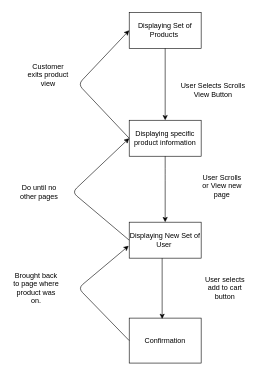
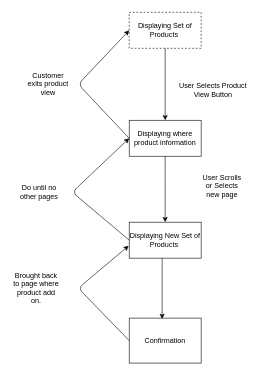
- <mxCell id="2" value="Displaying Set of Products&amp;nbsp;" style="rounded=0;whiteSpace=wrap;html=1;" vertex="1" parent="1"><mxGeometry x="215" y="20" width="120" height="60" as="geometry" /></mxCell>
+ <mxCell id="2" value="Displaying Set of Products&amp;nbsp;" style="rounded=0;whiteSpace=wrap;html=1;dashed=1;" vertex="1" parent="1"><mxGeometry x="215" y="20" width="120" height="60" as="geometry" /></mxCell>
- <mxCell id="6" value="Customer exits product view" style="text;html=1;strokeColor=none;fillColor=none;align=center;verticalAlign=middle;whiteSpace=wrap;rounded=0;" vertex="1" parent="1"><mxGeometry x="40" y="115" width="80" height="20" as="geometry" /></mxCell>
+ <mxCell id="6" value="Customer exits product view" style="text;html=1;strokeColor=none;fillColor=none;align=center;verticalAlign=middle;whiteSpace=wrap;rounded=0;" vertex="1" parent="1"><mxGeometry x="40" y="130" width="80" height="20" as="geometry" /></mxCell>
- <mxCell id="4" value="User Selects Scrolls View Button" style="text;html=1;strokeColor=none;fillColor=none;align=center;verticalAlign=middle;whiteSpace=wrap;rounded=0;" vertex="1" parent="1"><mxGeometry x="290" y="140" width="130" height="20" as="geometry" /></mxCell>
+ <mxCell id="4" value="User Selects Product View Button" style="text;html=1;strokeColor=none;fillColor=none;align=center;verticalAlign=middle;whiteSpace=wrap;rounded=0;" vertex="1" parent="1"><mxGeometry x="290" y="140" width="130" height="20" as="geometry" /></mxCell>
- <mxCell id="5" value="Displaying specific product information" style="rounded=0;whiteSpace=wrap;html=1;" vertex="1" parent="1"><mxGeometry x="215" y="200" width="120" height="60" as="geometry" /></mxCell>
+ <mxCell id="5" value="Displaying where product information" style="rounded=0;whiteSpace=wrap;html=1;" vertex="1" parent="1"><mxGeometry x="215" y="200" width="120" height="60" as="geometry" /></mxCell>
- <mxCell id="10" value="User Scrolls or View new page" style="text;html=1;strokeColor=none;fillColor=none;align=center;verticalAlign=middle;whiteSpace=wrap;rounded=0;" vertex="1" parent="1"><mxGeometry x="330" y="300" width="80" height="20" as="geometry" /></mxCell>
+ <mxCell id="10" value="User Scrolls or Selects new page" style="text;html=1;strokeColor=none;fillColor=none;align=center;verticalAlign=middle;whiteSpace=wrap;rounded=0;" vertex="1" parent="1"><mxGeometry x="330" y="300" width="80" height="20" as="geometry" /></mxCell>
- <mxCell id="9" value="Displaying New Set of User&amp;nbsp;" style="rounded=0;whiteSpace=wrap;html=1;" vertex="1" parent="1"><mxGeometry x="215" y="370" width="120" height="60" as="geometry" /></mxCell>
+ <mxCell id="9" value="Displaying New Set of Products&amp;nbsp;" style="rounded=0;whiteSpace=wrap;html=1;" vertex="1" parent="1"><mxGeometry x="215" y="370" width="120" height="60" as="geometry" /></mxCell>
- <mxCell id="17" value="Brought back to page where product was on." style="text;html=1;strokeColor=none;fillColor=none;align=center;verticalAlign=middle;whiteSpace=wrap;rounded=0;" vertex="1" parent="1"><mxGeometry x="20" y="470" width="80" height="20" as="geometry" /></mxCell>
+ <mxCell id="17" value="Brought back to page where product add on." style="text;html=1;strokeColor=none;fillColor=none;align=center;verticalAlign=middle;whiteSpace=wrap;rounded=0;" vertex="1" parent="1"><mxGeometry x="20" y="470" width="80" height="20" as="geometry" /></mxCell>
- <mxCell id="15" value="User selects add to cart button" style="text;html=1;strokeColor=none;fillColor=none;align=center;verticalAlign=middle;whiteSpace=wrap;rounded=0;" vertex="1" parent="1"><mxGeometry x="330" y="470" width="90" height="20" as="geometry" /></mxCell>
